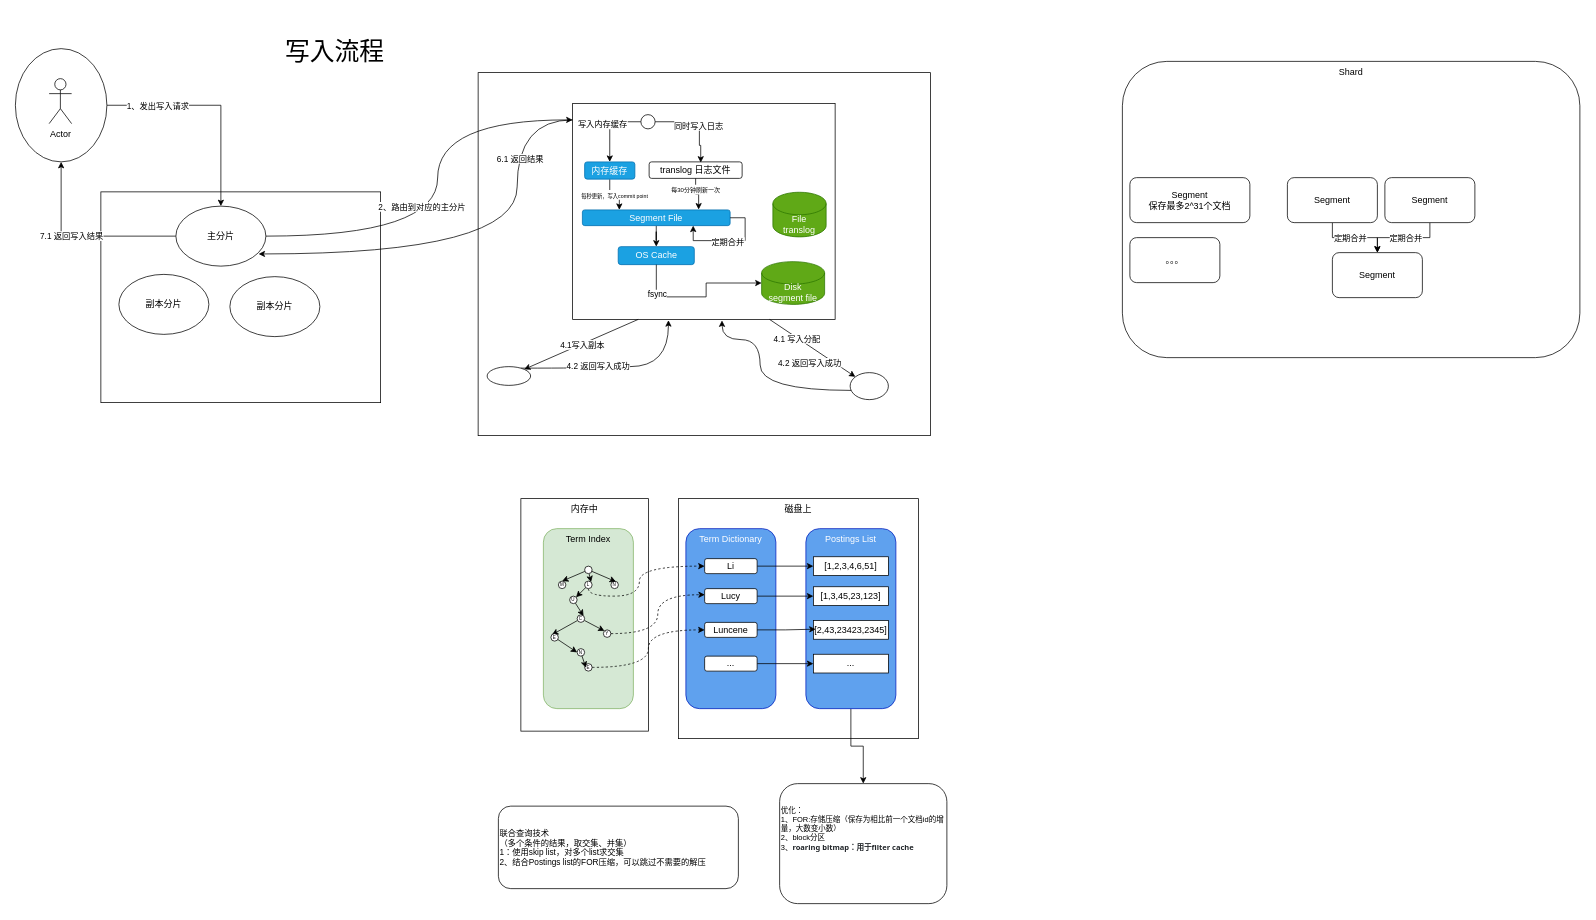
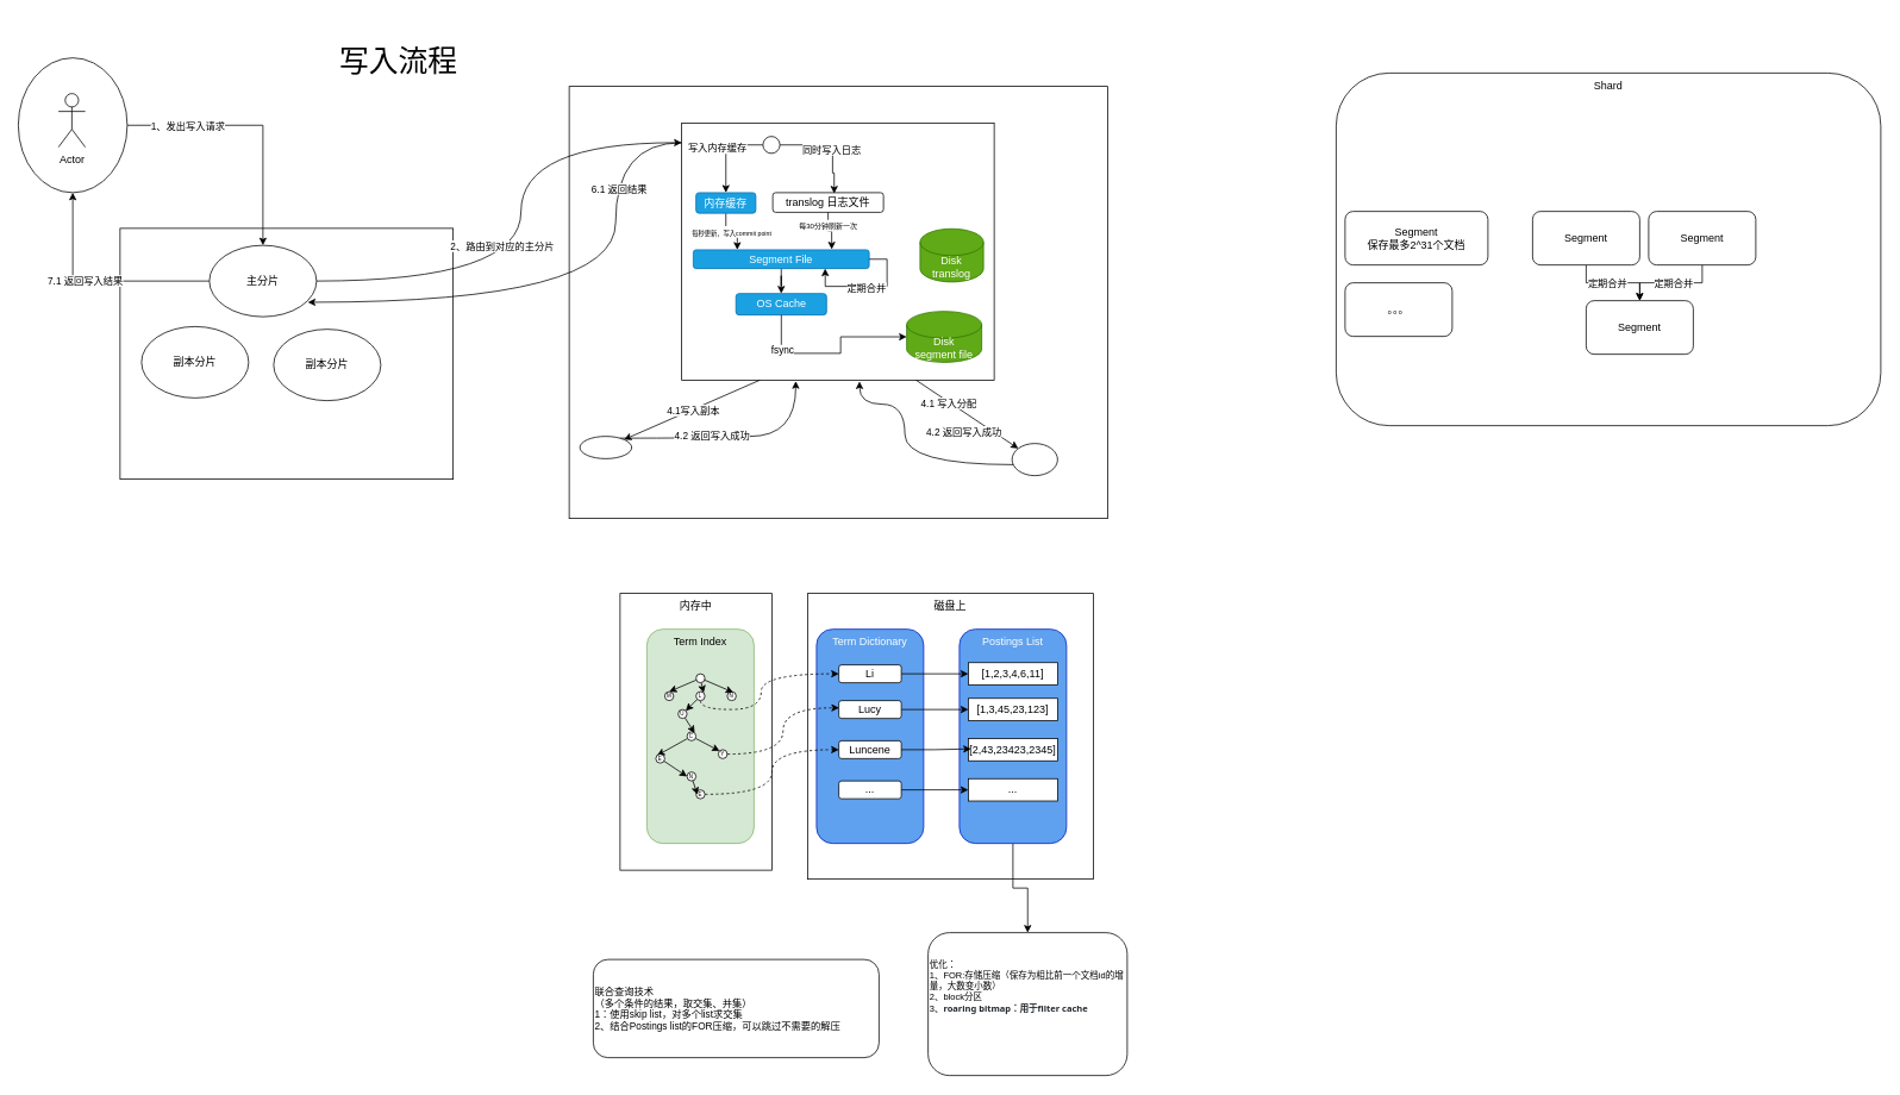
- <mxCell id="18" value="File&lt;div&gt;translog&lt;/div&gt;" style="shape=cylinder3;whiteSpace=wrap;html=1;boundedLbl=1;backgroundOutline=1;size=15;fillColor=#60a917;fontColor=#ffffff;strokeColor=#2D7600;" vertex="1" parent="4"><mxGeometry x="267" y="118.5" width="71" height="59.5" as="geometry" /></mxCell>
+ <mxCell id="18" value="Disk&lt;div&gt;translog&lt;/div&gt;" style="shape=cylinder3;whiteSpace=wrap;html=1;boundedLbl=1;backgroundOutline=1;size=15;fillColor=#60a917;fontColor=#ffffff;strokeColor=#2D7600;" vertex="1" parent="4"><mxGeometry x="267" y="118.5" width="71" height="59.5" as="geometry" /></mxCell>
- <mxCell id="59" value="[1,2,3,4,6,51]" style="rounded=0;whiteSpace=wrap;html=1;" vertex="1" parent="1"><mxGeometry x="1084" y="741.5" width="100" height="25" as="geometry" /></mxCell>
+ <mxCell id="59" value="[1,2,3,4,6,11]" style="rounded=0;whiteSpace=wrap;html=1;" vertex="1" parent="1"><mxGeometry x="1084" y="741.5" width="100" height="25" as="geometry" /></mxCell>
